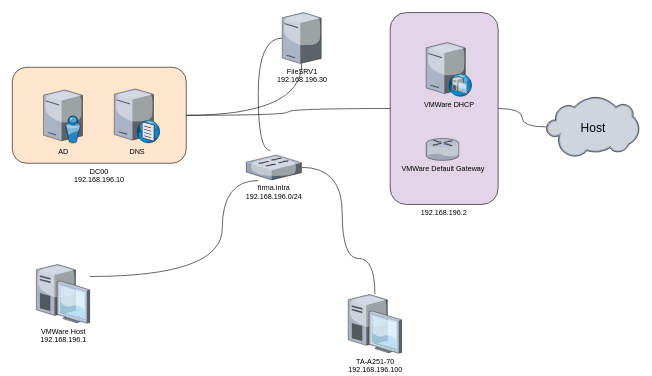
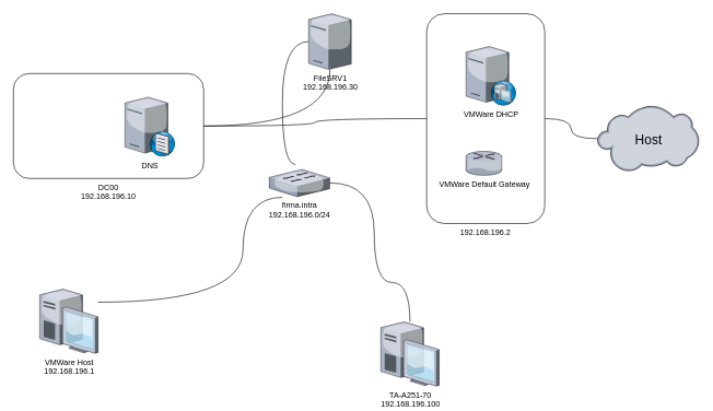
- <mxCell id="14" value="192.168.196.2" style="rounded=1;whiteSpace=wrap;html=1;labelPosition=center;verticalLabelPosition=bottom;align=center;verticalAlign=top;fillColor=#e1d5e7;" vertex="1" parent="13"><mxGeometry width="180" height="320" as="geometry" /></mxCell>
+ <mxCell id="14" value="192.168.196.2" style="rounded=1;whiteSpace=wrap;html=1;labelPosition=center;verticalLabelPosition=bottom;align=center;verticalAlign=top;" vertex="1" parent="13"><mxGeometry width="180" height="320" as="geometry" /></mxCell>
- <mxCell id="18" value="DC00&lt;br&gt;192.168.196.10" style="rounded=1;whiteSpace=wrap;html=1;verticalAlign=top;labelPosition=center;verticalLabelPosition=bottom;align=center;fillColor=#ffe6cc;" vertex="1" parent="17"><mxGeometry width="290" height="160" as="geometry" /></mxCell>
+ <mxCell id="18" value="DC00&lt;br&gt;192.168.196.10" style="rounded=1;whiteSpace=wrap;html=1;verticalAlign=top;labelPosition=center;verticalLabelPosition=bottom;align=center;" vertex="1" parent="17"><mxGeometry width="290" height="160" as="geometry" /></mxCell>
- <mxCell id="19" value="AD" style="verticalLabelPosition=bottom;aspect=fixed;html=1;verticalAlign=top;strokeColor=none;align=center;outlineConnect=0;shape=mxgraph.citrix.directory_server;" vertex="1" parent="17"><mxGeometry x="52" y="37.75" width="65" height="88.5" as="geometry" /></mxCell>
